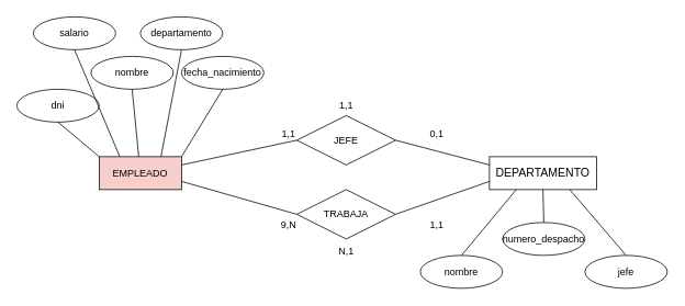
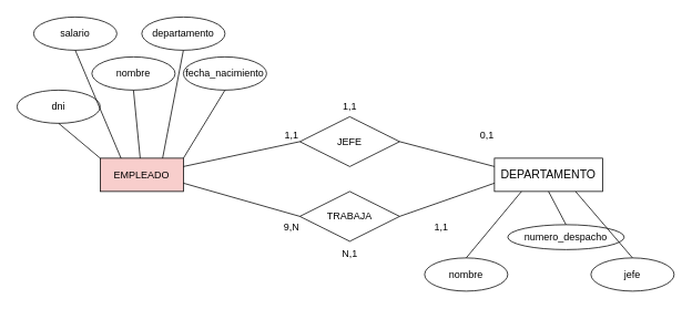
- <mxCell id="22" value="0,1" style="text;html=1;align=center;verticalAlign=middle;resizable=0;points=[];autosize=1;strokeColor=none;fillColor=none;" vertex="1" parent="1"><mxGeometry x="510" y="148" width="40" height="30" as="geometry" /></mxCell>
+ <mxCell id="22" value="0,1" style="text;html=1;align=center;verticalAlign=middle;resizable=0;points=[];autosize=1;strokeColor=none;fillColor=none;" vertex="1" parent="1"><mxGeometry x="565" y="148" width="40" height="30" as="geometry" /></mxCell>
- <mxCell id="10" value="numero_despacho" style="ellipse;whiteSpace=wrap;html=1;align=center;" vertex="1" parent="1"><mxGeometry x="610" y="270" width="100" height="40" as="geometry" /></mxCell>
+ <mxCell id="10" value="numero_despacho" style="ellipse;whiteSpace=wrap;html=1;align=center;" vertex="1" parent="1"><mxGeometry x="610" y="270" width="140" height="30" as="geometry" /></mxCell>
